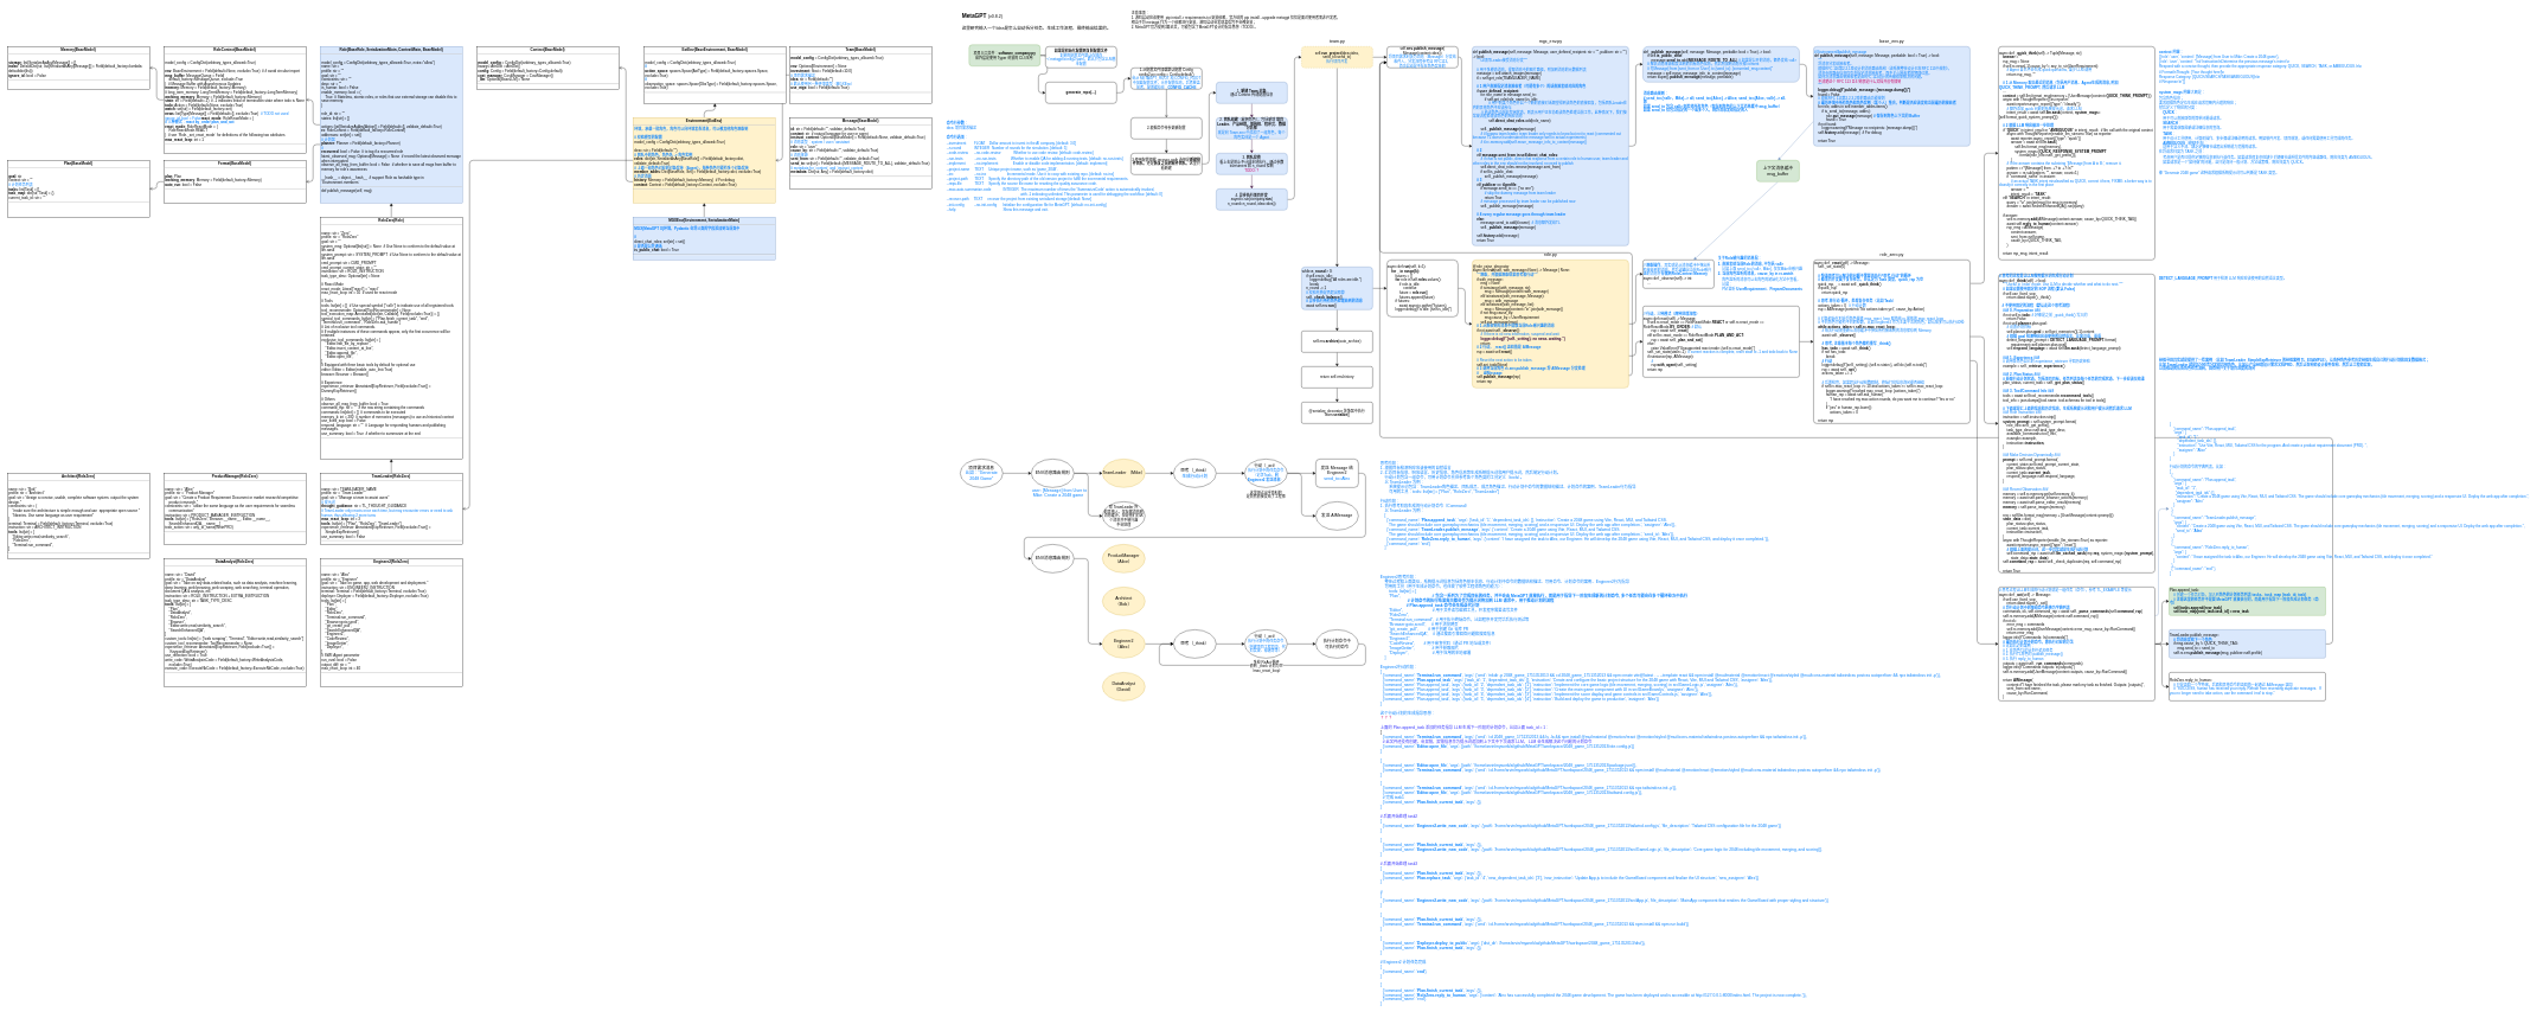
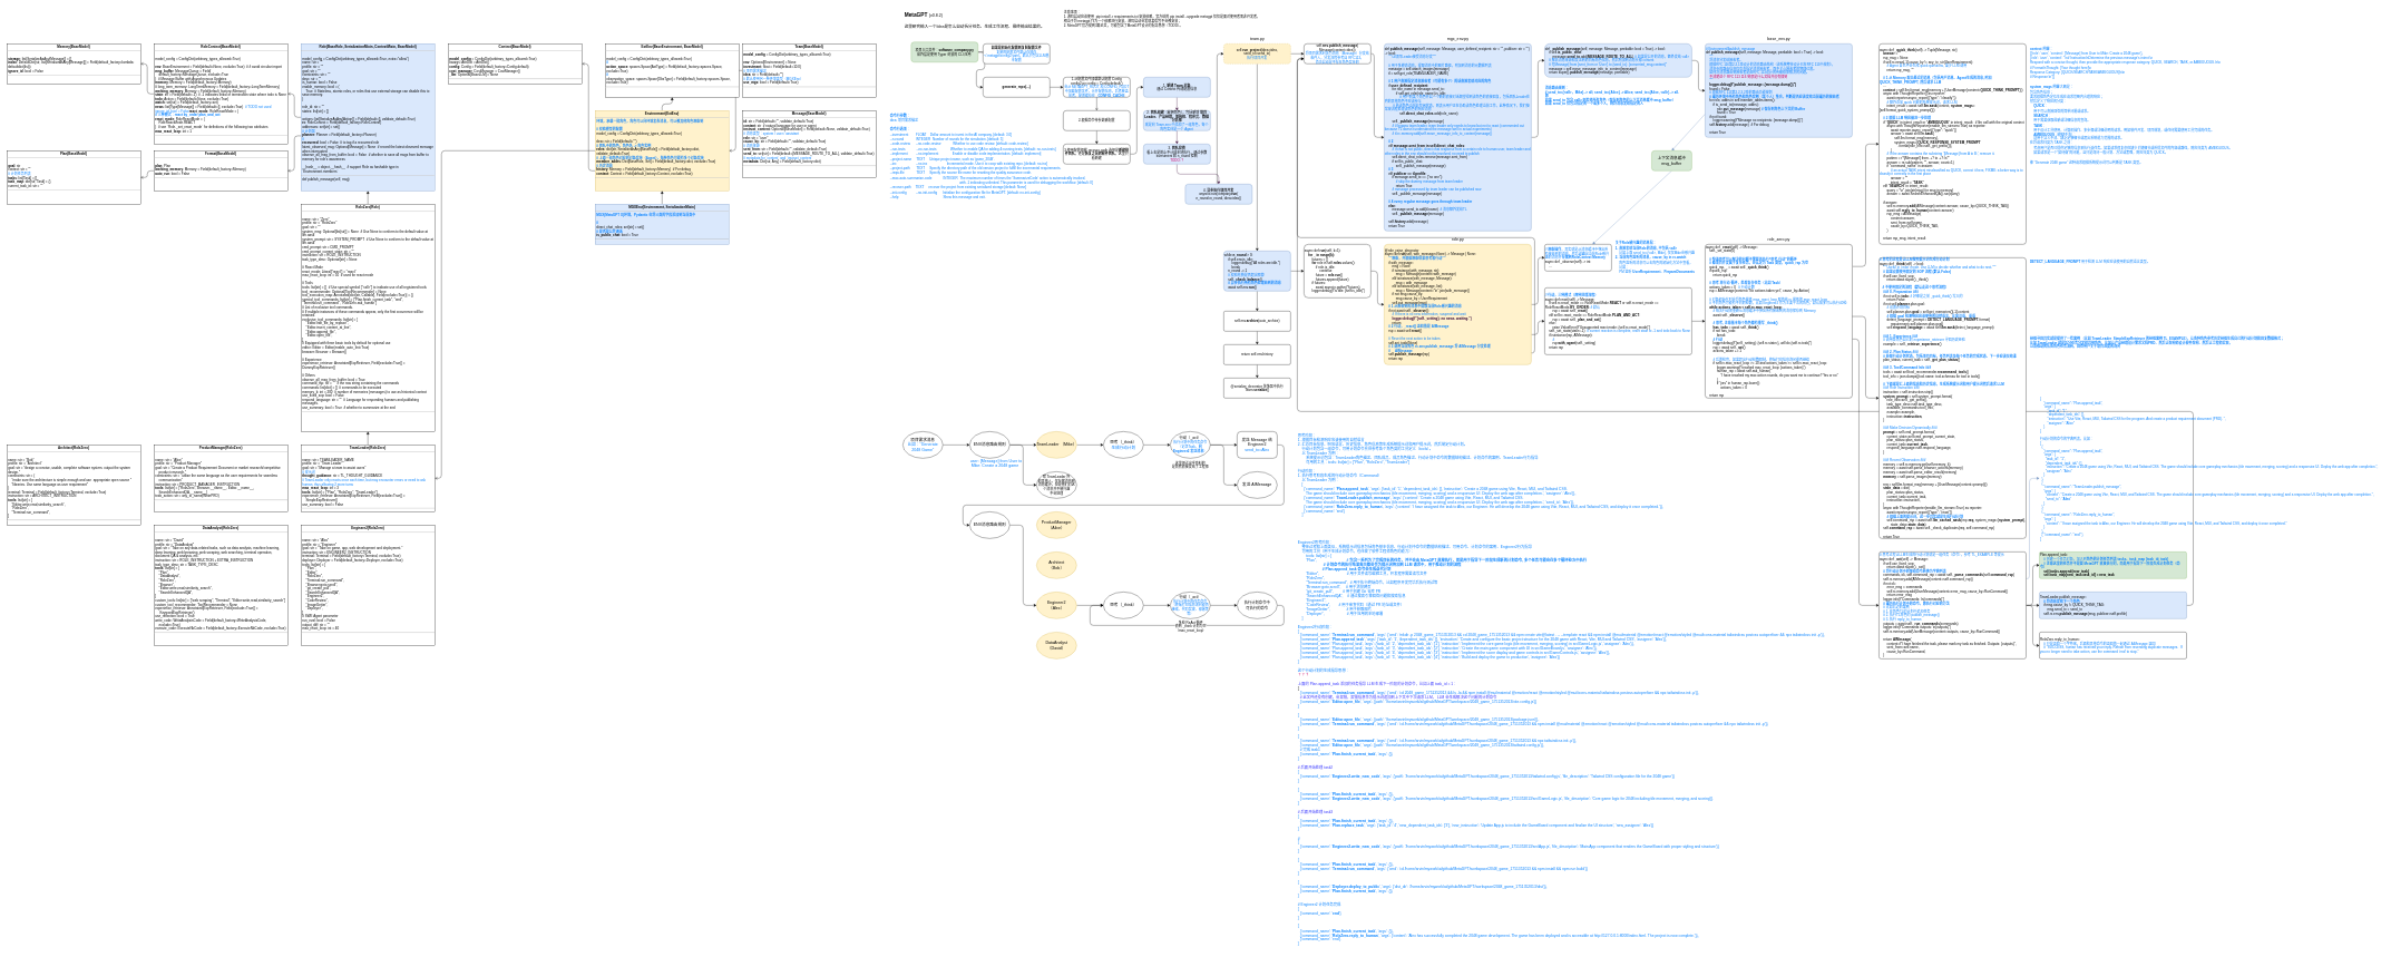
- <mxCell id="44" value="1.从配置文件加载默认配置 Config&lt;br&gt;config2.py&amp;nbsp;config = Config.default()&lt;br&gt;&lt;font color=&quot;#007fff&quot;&gt;会从 METAGPT_ROOT 和 CONFIG_ROOT 中加载配置文件，合并配置信息，后者覆盖前者，配置缓存在 &lt;b&gt;_CONFIG_CACHE&lt;/b&gt;&lt;/font&gt;" style="rounded=1;whiteSpace=wrap;html=1;fontSize=10;" parent="1" vertex="1"><mxGeometry x="3180" y="190" width="200" height="60" as="geometry" /></mxCell>
+ <mxCell id="44" value="1.从配置文件加载默认配置 Config&lt;br&gt;config2.py&amp;nbsp;config = Config.default()&lt;br&gt;&lt;font color=&quot;#007fff&quot;&gt;会从 METAGPT_ROOT 和 CONFIG_ROOT 中加载配置文件，合并配置信息，后者覆盖前者，配置缓存在 &lt;b&gt;_CONFIG_CACHE&lt;/b&gt;&lt;/font&gt;" style="rounded=1;whiteSpace=wrap;html=1;fontSize=10;" parent="1" vertex="1"><mxGeometry x="3180" y="230" width="200" height="60" as="geometry" /></mxCell>
- <mxCell id="21" value="4. &lt;b&gt;异步执行项目开发&lt;/b&gt;&lt;br&gt;asyncio.run(company.&lt;b&gt;run&lt;/b&gt;(&lt;br&gt;n_round=n_round, idea=idea))" style="rounded=1;whiteSpace=wrap;html=1;fontSize=10;fillColor=#dae8fc;strokeColor=#6c8ebf;" parent="1" vertex="1"><mxGeometry x="3420" y="530" width="200" height="60" as="geometry" /></mxCell>
+ <mxCell id="21" value="4. &lt;b&gt;异步执行项目开发&lt;/b&gt;&lt;br&gt;asyncio.run(company.&lt;b&gt;run&lt;/b&gt;(&lt;br&gt;n_round=n_round, idea=idea))" style="rounded=1;whiteSpace=wrap;html=1;fontSize=10;fillColor=#dae8fc;strokeColor=#6c8ebf;" parent="1" vertex="1"><mxGeometry x="3545" y="550" width="200" height="60" as="geometry" /></mxCell>
- <mxCell id="139" value="行动（_act）&lt;br style=&quot;font-size: 11px;&quot;&gt;&lt;font color=&quot;#007fff&quot; style=&quot;font-size: 10px;&quot;&gt;执行计划中的任务命令（创建项目工程目录、代码实现、部署等等）&lt;/font&gt;" style="ellipse;whiteSpace=wrap;html=1;fontSize=11;" parent="1" vertex="1"><mxGeometry x="3500" y="1770" width="120" height="80" as="geometry" /></mxCell>
+ <mxCell id="139" value="行动（_act）&lt;br style=&quot;font-size: 11px;&quot;&gt;&lt;font color=&quot;#007fff&quot; style=&quot;font-size: 10px;&quot;&gt;执行计划中的任务命令（终端打印信息询问能否继续、代码实现、部署等等）&lt;/font&gt;" style="ellipse;whiteSpace=wrap;html=1;fontSize=11;" parent="1" vertex="1"><mxGeometry x="3500" y="1770" width="120" height="80" as="geometry" /></mxCell>
